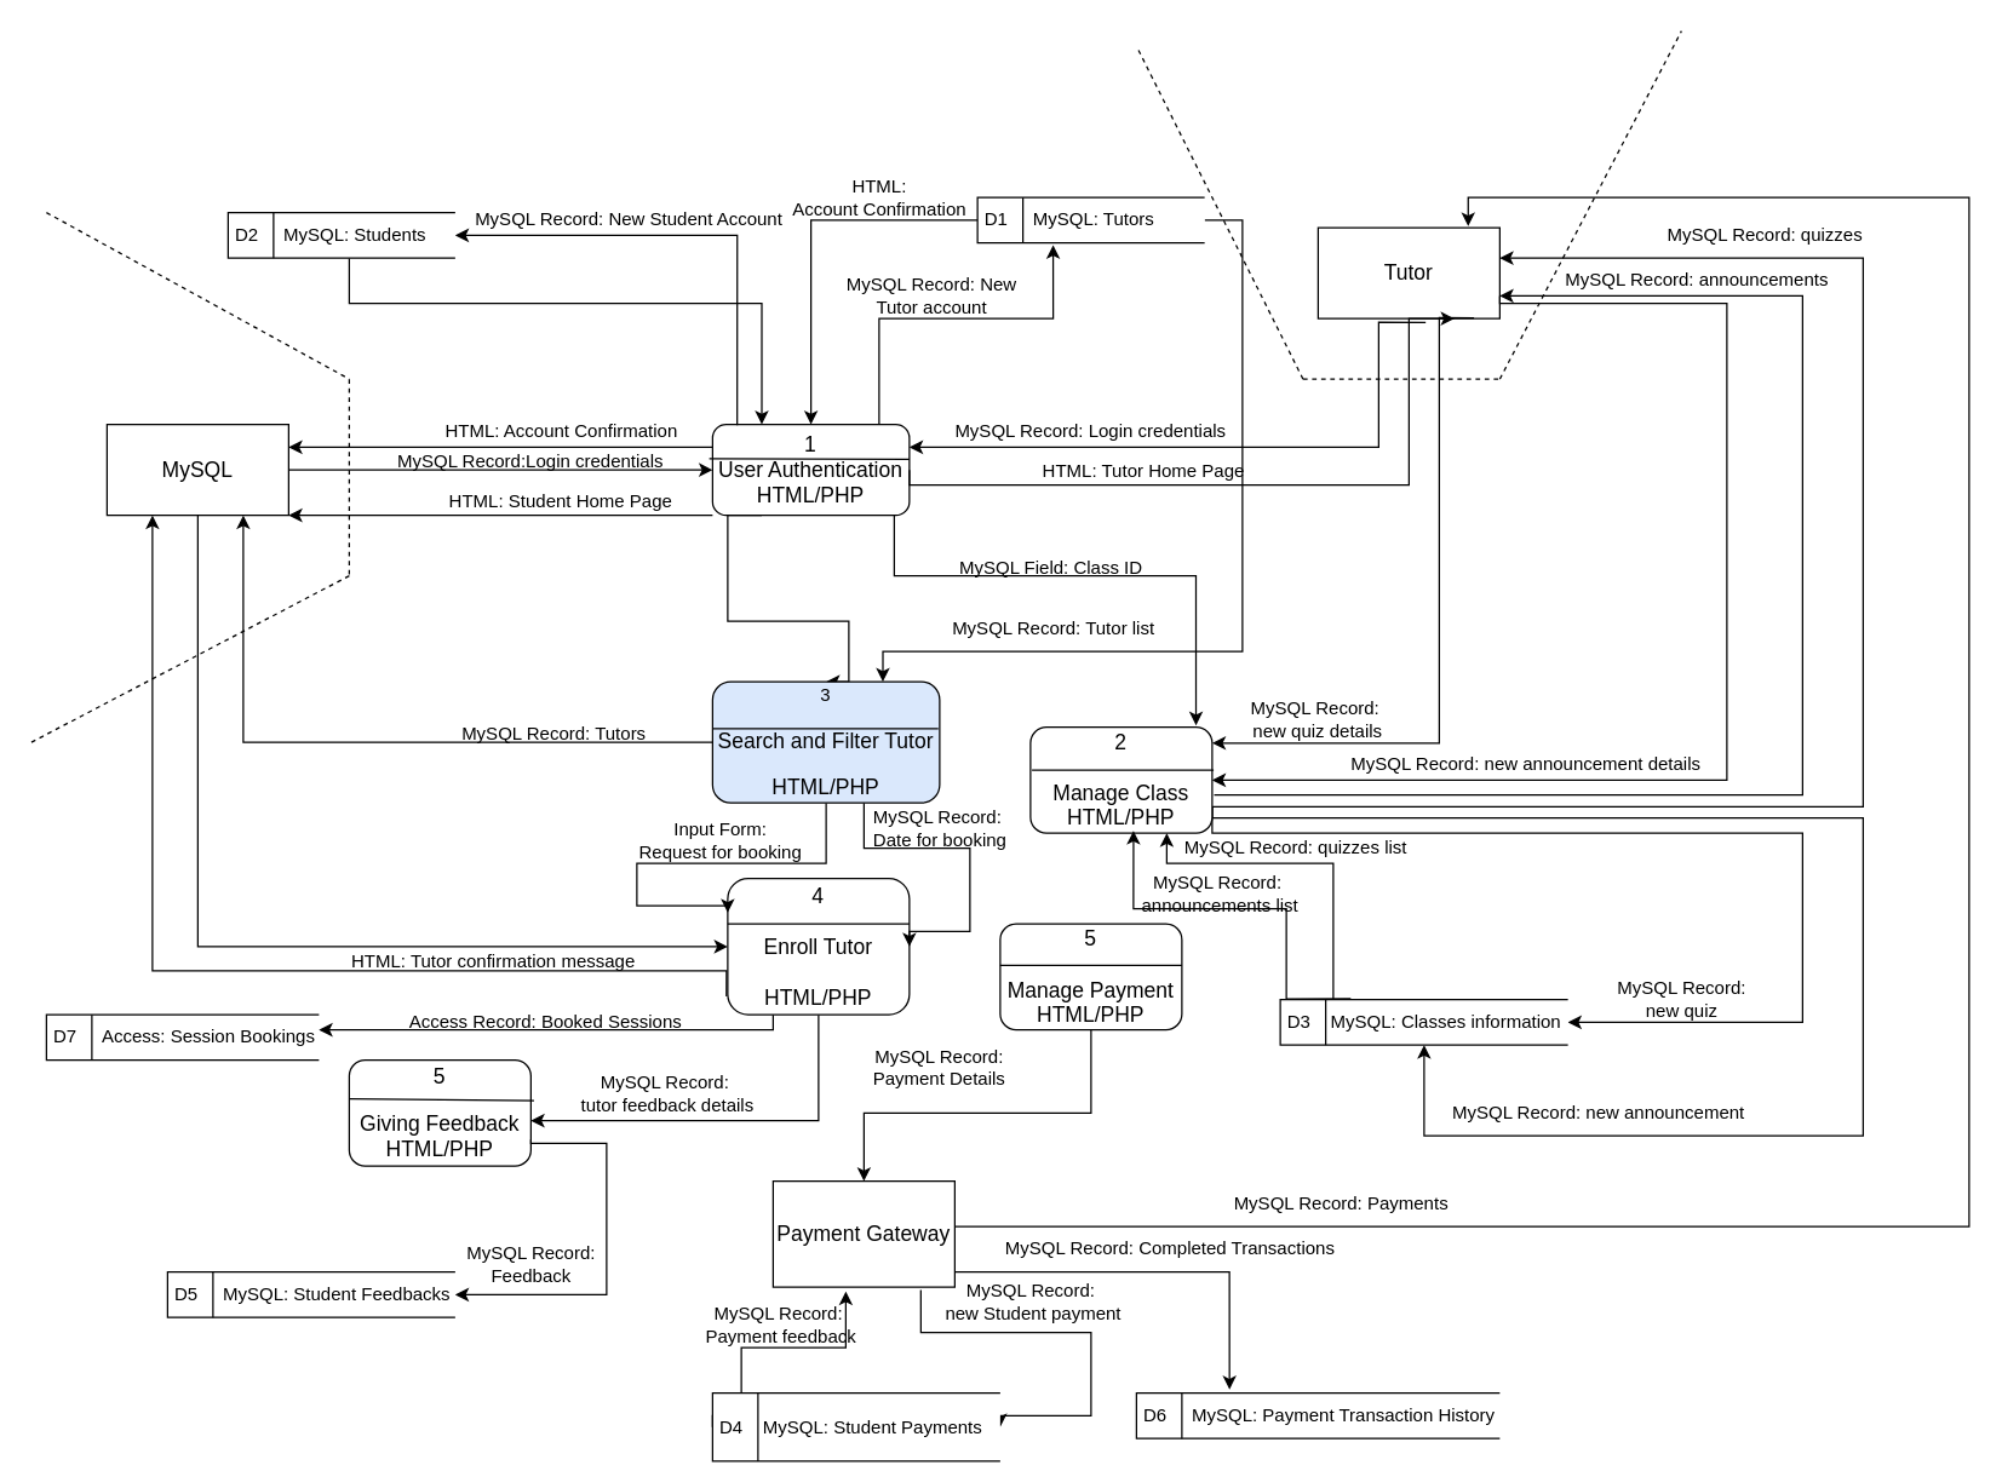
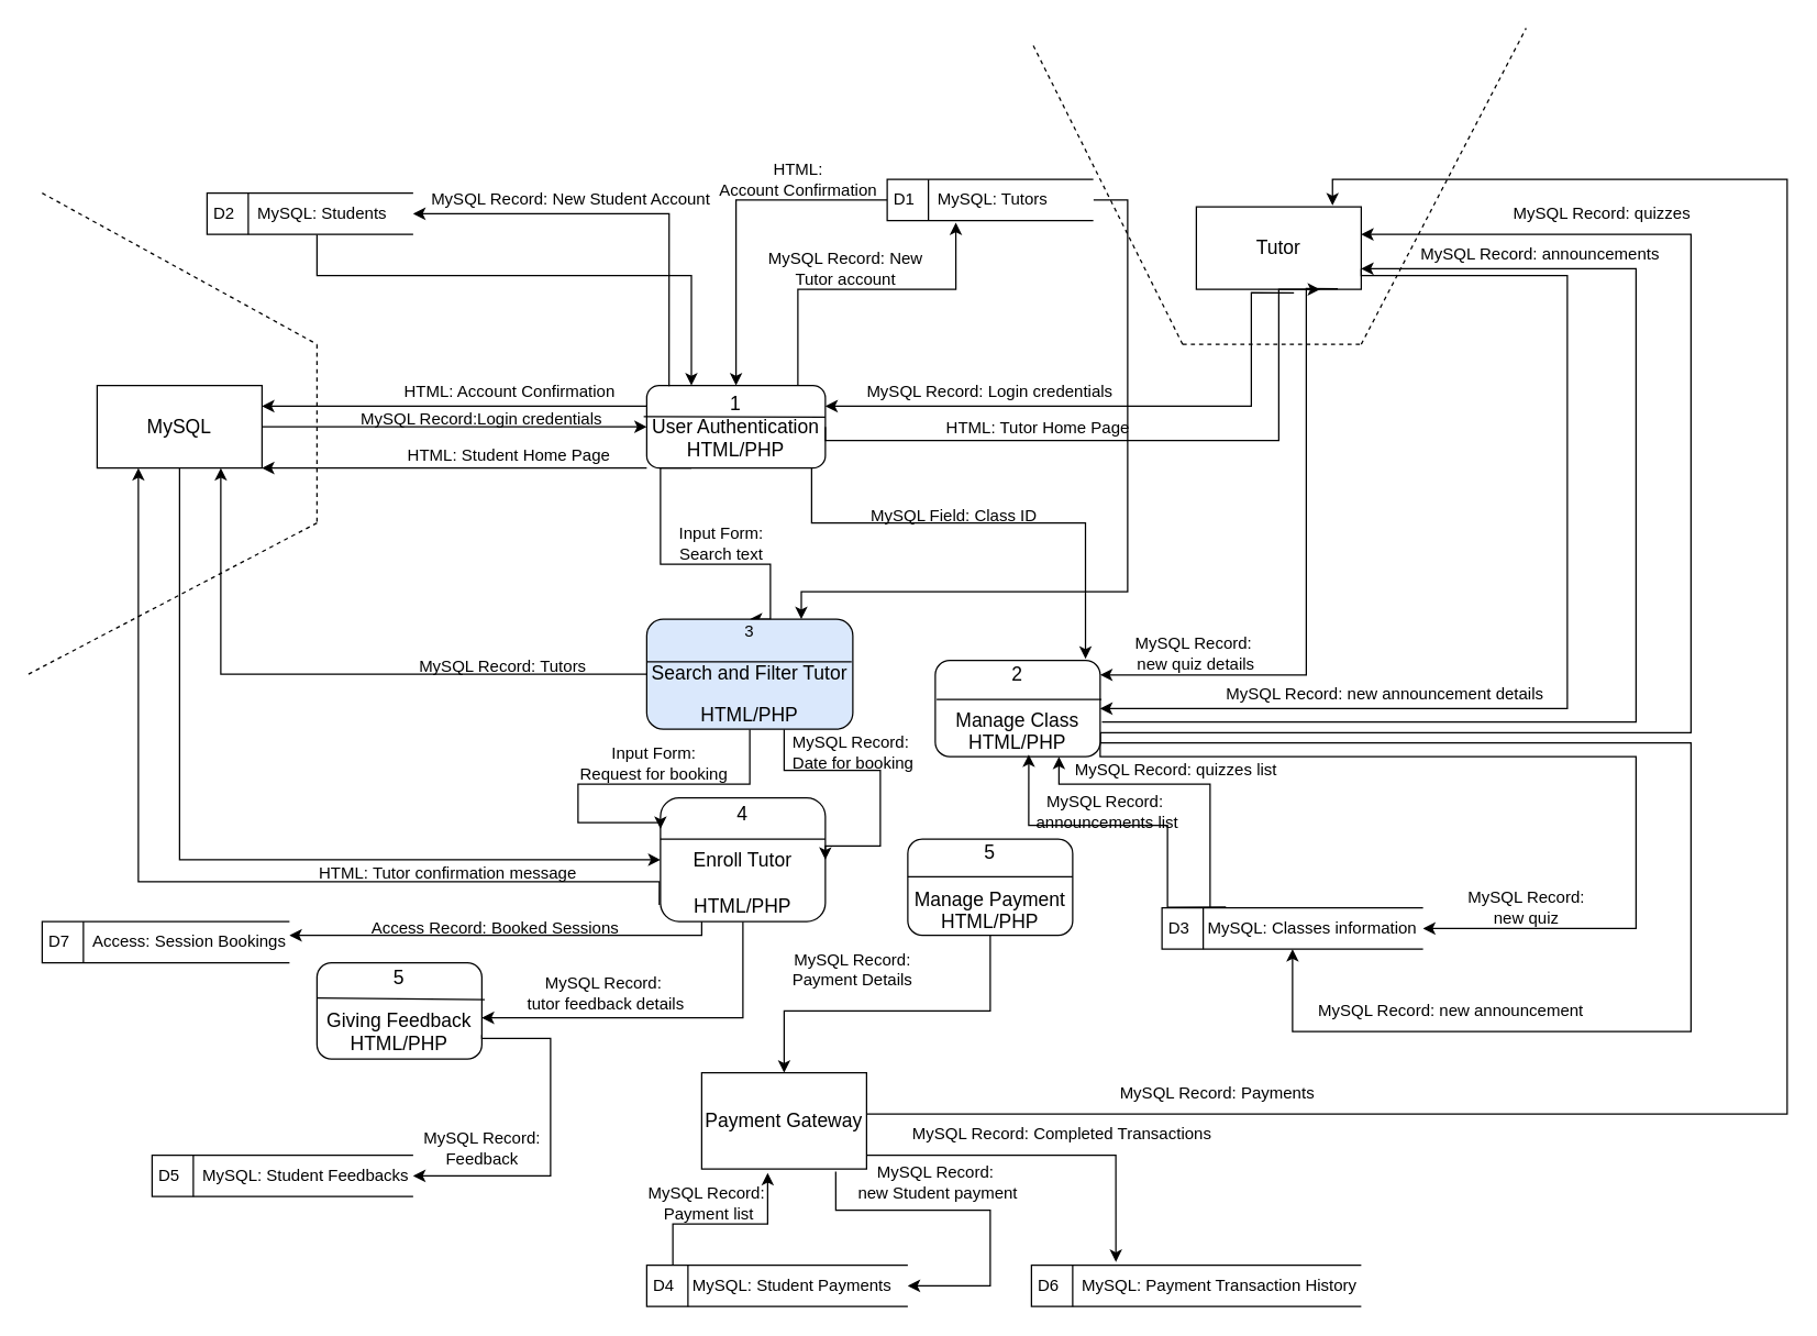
+ <mxCell id="61" value="Input Form: &lt;br&gt;Search text" style="text;html=1;align=center;verticalAlign=middle;resizable=0;points=[];autosize=1;strokeColor=none;fillColor=none;fontSize=12;" parent="1" vertex="1"><mxGeometry x="484" y="375" width="80" height="40" as="geometry" /></mxCell>
- <mxCell id="78" value="MySQL Record: Tutor list" style="text;html=1;align=center;verticalAlign=middle;resizable=0;points=[];autosize=1;strokeColor=none;fillColor=none;fontSize=12;" parent="1" vertex="1"><mxGeometry x="615" y="400" width="160" height="30" as="geometry" /></mxCell>
- <mxCell id="70" value="MySQL Record:&amp;nbsp;&lt;br&gt;Payment feedback" style="text;html=1;align=center;verticalAlign=middle;resizable=0;points=[];autosize=1;strokeColor=none;fillColor=none;fontSize=12;" parent="1" vertex="1"><mxGeometry x="460" y="855" width="110" height="40" as="geometry" /></mxCell>
+ <mxCell id="70" value="MySQL Record:&amp;nbsp;&lt;br&gt;Payment list" style="text;html=1;align=center;verticalAlign=middle;resizable=0;points=[];autosize=1;strokeColor=none;fillColor=none;fontSize=12;" parent="1" vertex="1"><mxGeometry x="460" y="855" width="110" height="40" as="geometry" /></mxCell>
- <mxCell id="68" value="D4&amp;nbsp; &amp;nbsp; MySQL: Student Payments" style="html=1;dashed=0;whitespace=wrap;shape=mxgraph.dfd.dataStoreID;align=left;spacingLeft=3;points=[[0,0],[0.5,0],[1,0],[0,0.5],[1,0.5],[0,1],[0.5,1],[1,1]];fontSize=12;" parent="1" vertex="1"><mxGeometry x="470" y="920" width="190" height="45" as="geometry" /></mxCell>
+ <mxCell id="68" value="D4&amp;nbsp; &amp;nbsp; MySQL: Student Payments" style="html=1;dashed=0;whitespace=wrap;shape=mxgraph.dfd.dataStoreID;align=left;spacingLeft=3;points=[[0,0],[0.5,0],[1,0],[0,0.5],[1,0.5],[0,1],[0.5,1],[1,1]];fontSize=12;" parent="1" vertex="1"><mxGeometry x="470" y="920" width="190" height="30" as="geometry" /></mxCell>
